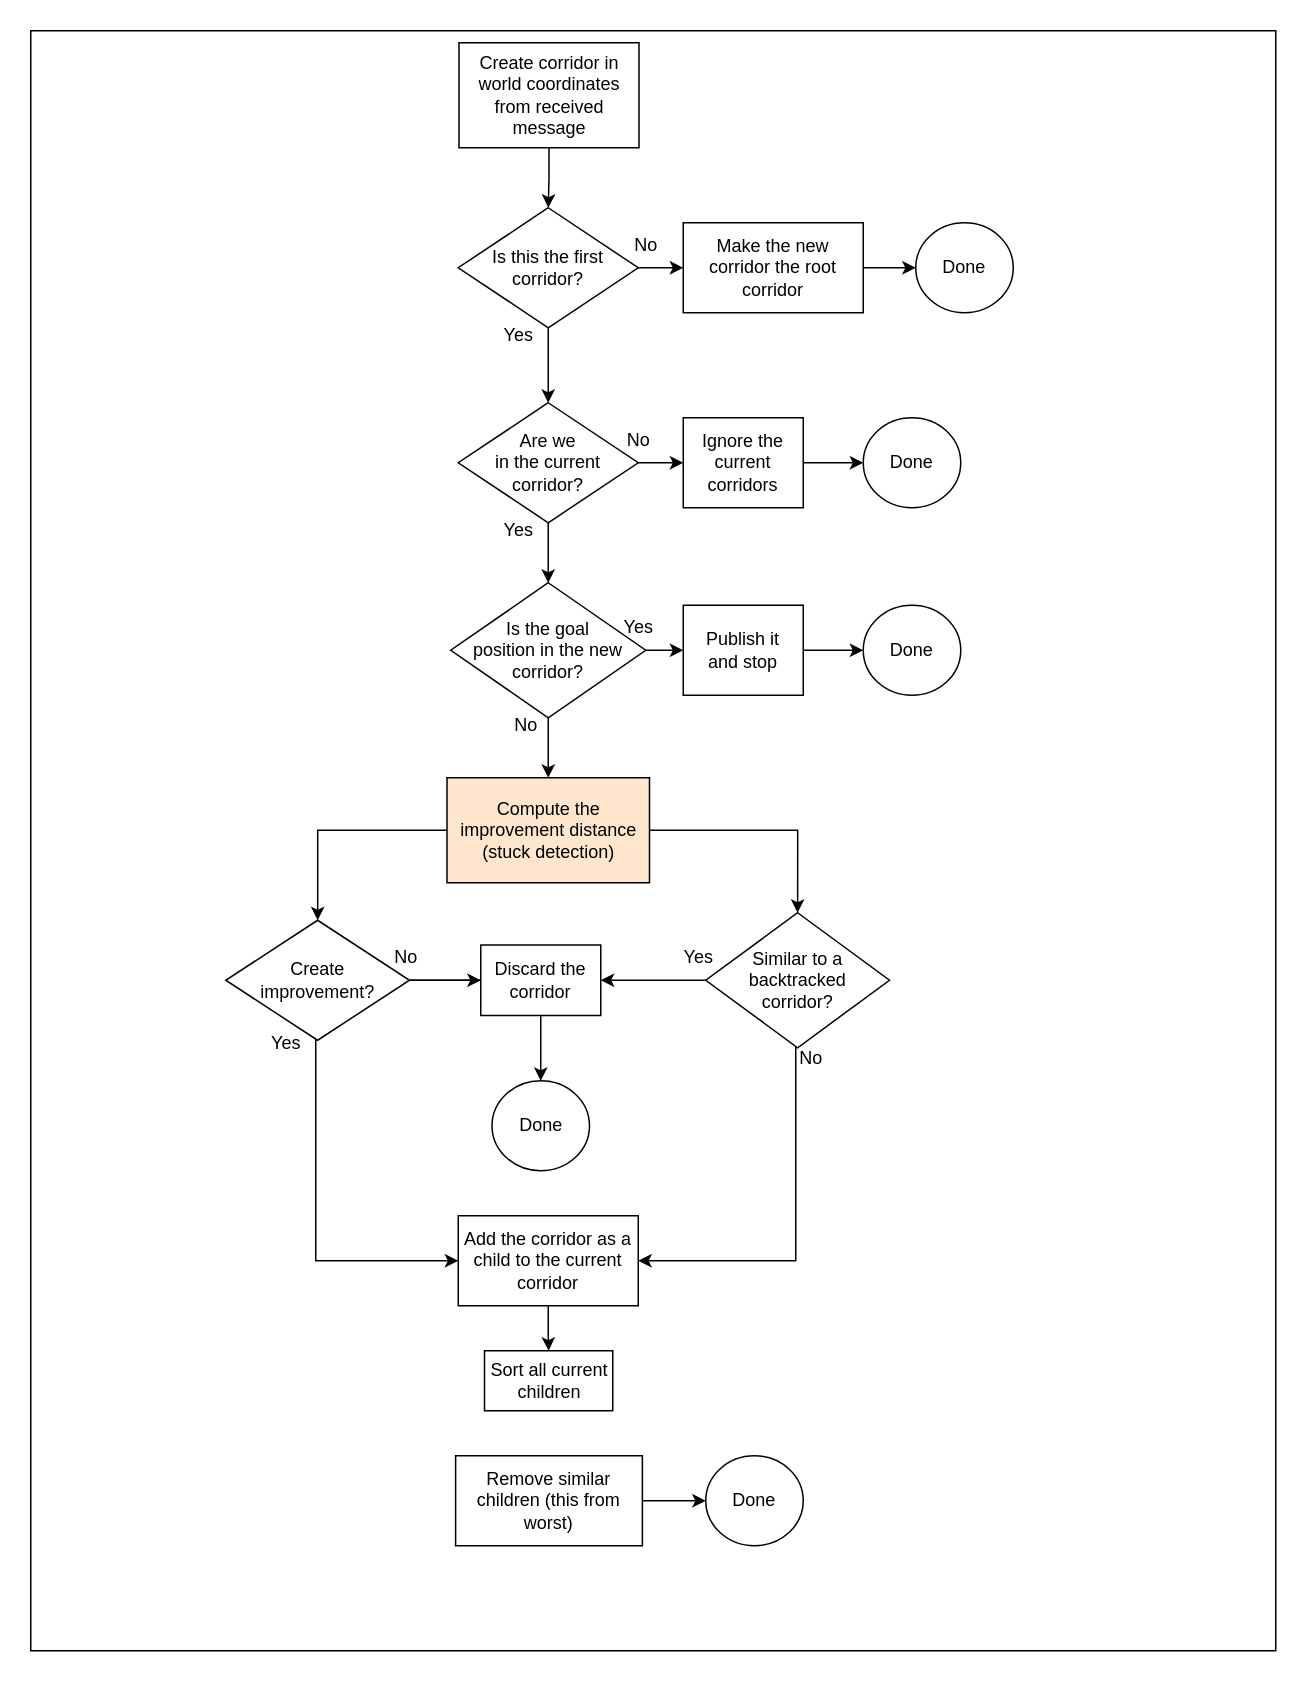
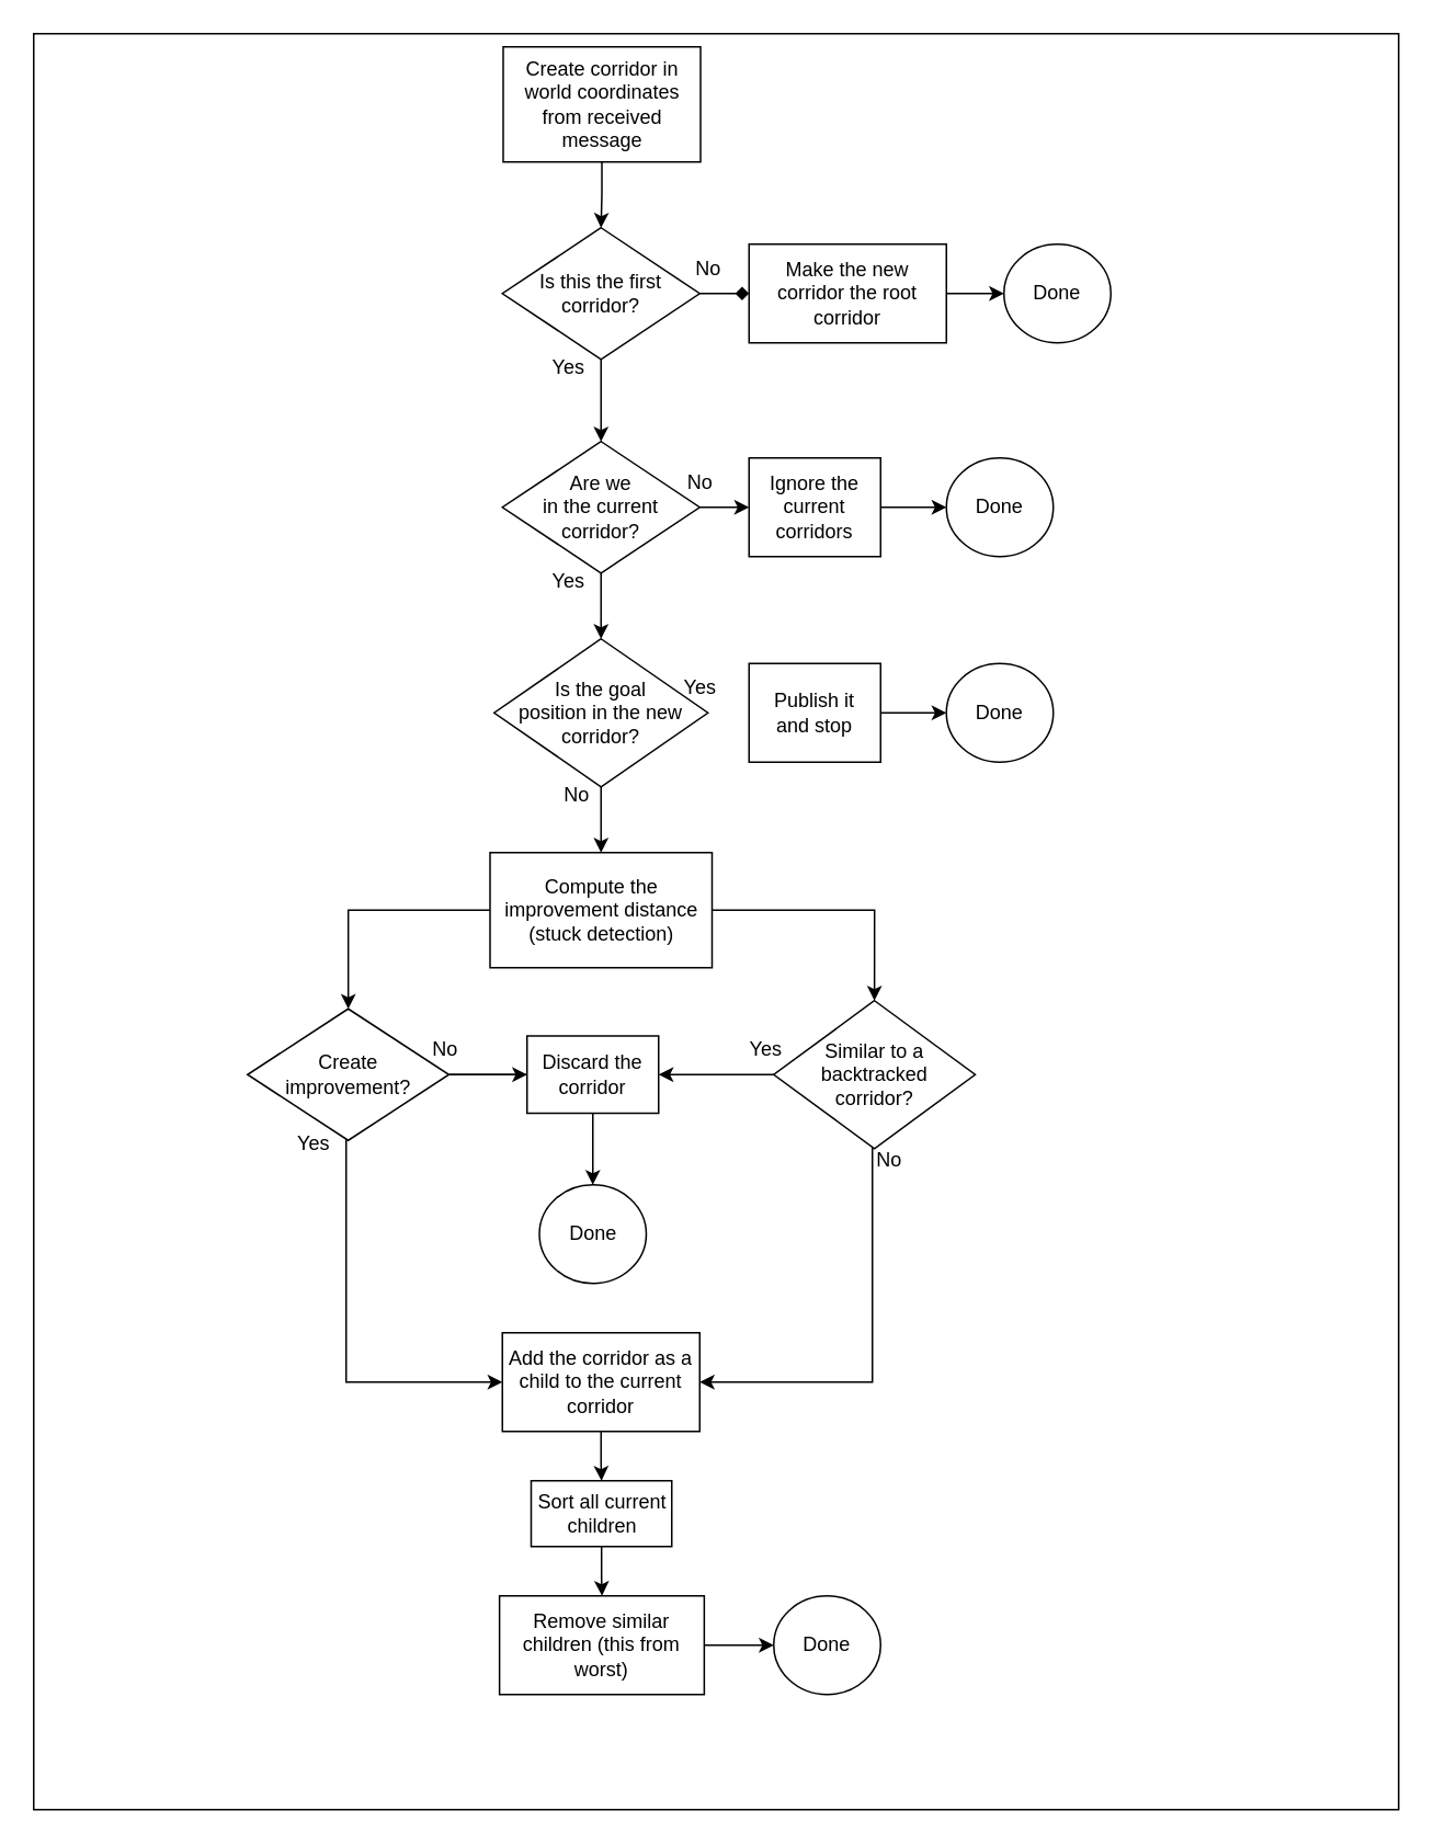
- <mxCell id="5" value="" style="edgeStyle=orthogonalEdgeStyle;rounded=0;orthogonalLoop=1;jettySize=auto;html=1;" edge="1" parent="1" source="7" target="9"><mxGeometry relative="1" as="geometry" /></mxCell>
+ <mxCell id="5" value="" style="edgeStyle=orthogonalEdgeStyle;rounded=0;orthogonalLoop=1;jettySize=auto;html=1;endArrow=diamond;" edge="1" parent="1" source="7" target="9"><mxGeometry relative="1" as="geometry" /></mxCell>
- <mxCell id="20" value="" style="edgeStyle=orthogonalEdgeStyle;rounded=0;orthogonalLoop=1;jettySize=auto;html=1;" edge="1" parent="1" source="22" target="24"><mxGeometry relative="1" as="geometry" /></mxCell>
- <mxCell id="30" value="Compute the improvement distance (stuck detection)" style="whiteSpace=wrap;html=1;fillColor=#ffe6cc;" vertex="1" parent="1"><mxGeometry x="297.5" y="518" width="135" height="70" as="geometry" /></mxCell>
+ <mxCell id="30" value="Compute the improvement distance (stuck detection)" style="whiteSpace=wrap;html=1;" vertex="1" parent="1"><mxGeometry x="297.5" y="518" width="135" height="70" as="geometry" /></mxCell>
+ <mxCell id="44" value="" style="edgeStyle=orthogonalEdgeStyle;rounded=0;orthogonalLoop=1;jettySize=auto;html=1;" edge="1" parent="1" source="45" target="47"><mxGeometry relative="1" as="geometry" /></mxCell>
